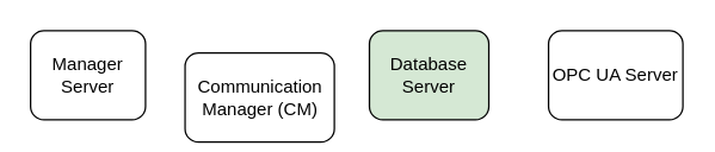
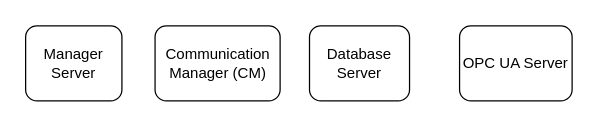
- <mxCell id="4" value="Database Server" style="rounded=1;whiteSpace=wrap;html=1;fillColor=#d5e8d4;" vertex="1" parent="1"><mxGeometry x="247" y="20" width="80" height="60" as="geometry" /></mxCell>
+ <mxCell id="4" value="Database Server" style="rounded=1;whiteSpace=wrap;html=1;" vertex="1" parent="1"><mxGeometry x="247" y="20" width="80" height="60" as="geometry" /></mxCell>
- <mxCell id="3" value="Communication Manager (CM)" style="rounded=1;whiteSpace=wrap;html=1;" vertex="1" parent="1"><mxGeometry x="123.5" y="35" width="100" height="60" as="geometry" /></mxCell>
+ <mxCell id="3" value="Communication Manager (CM)" style="rounded=1;whiteSpace=wrap;html=1;" vertex="1" parent="1"><mxGeometry x="123.5" y="20" width="100" height="60" as="geometry" /></mxCell>
